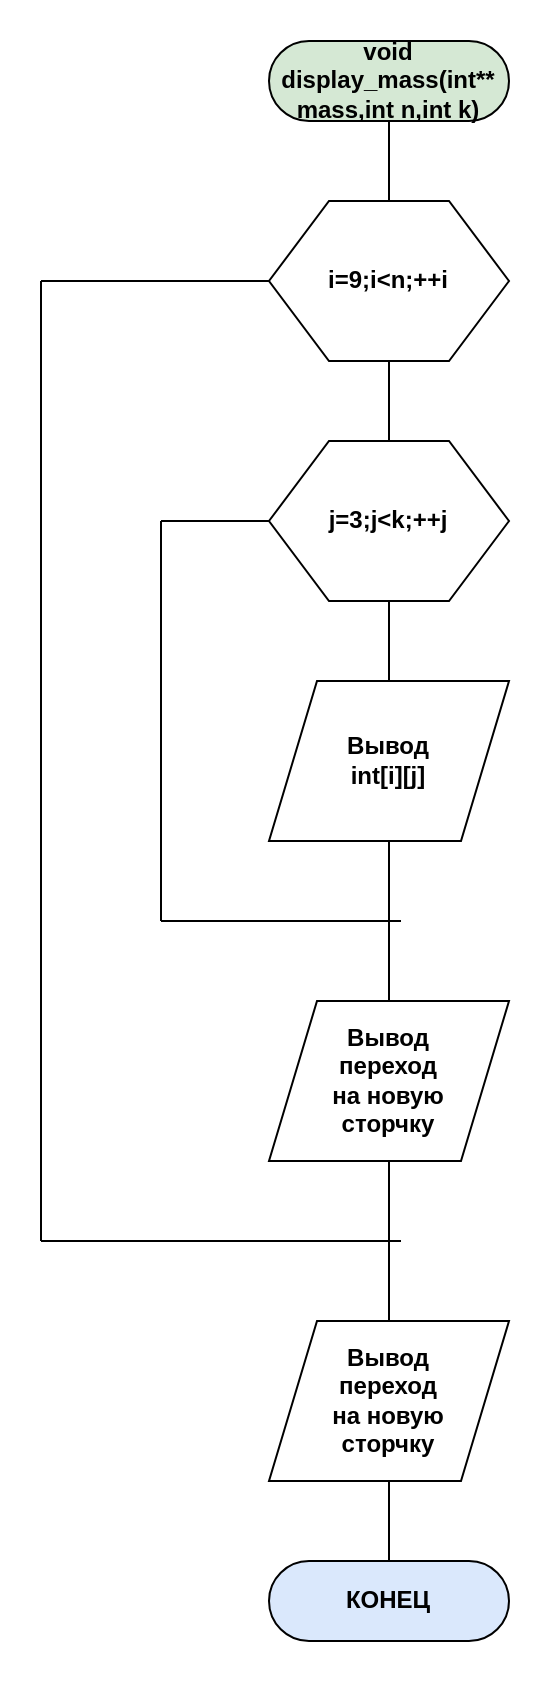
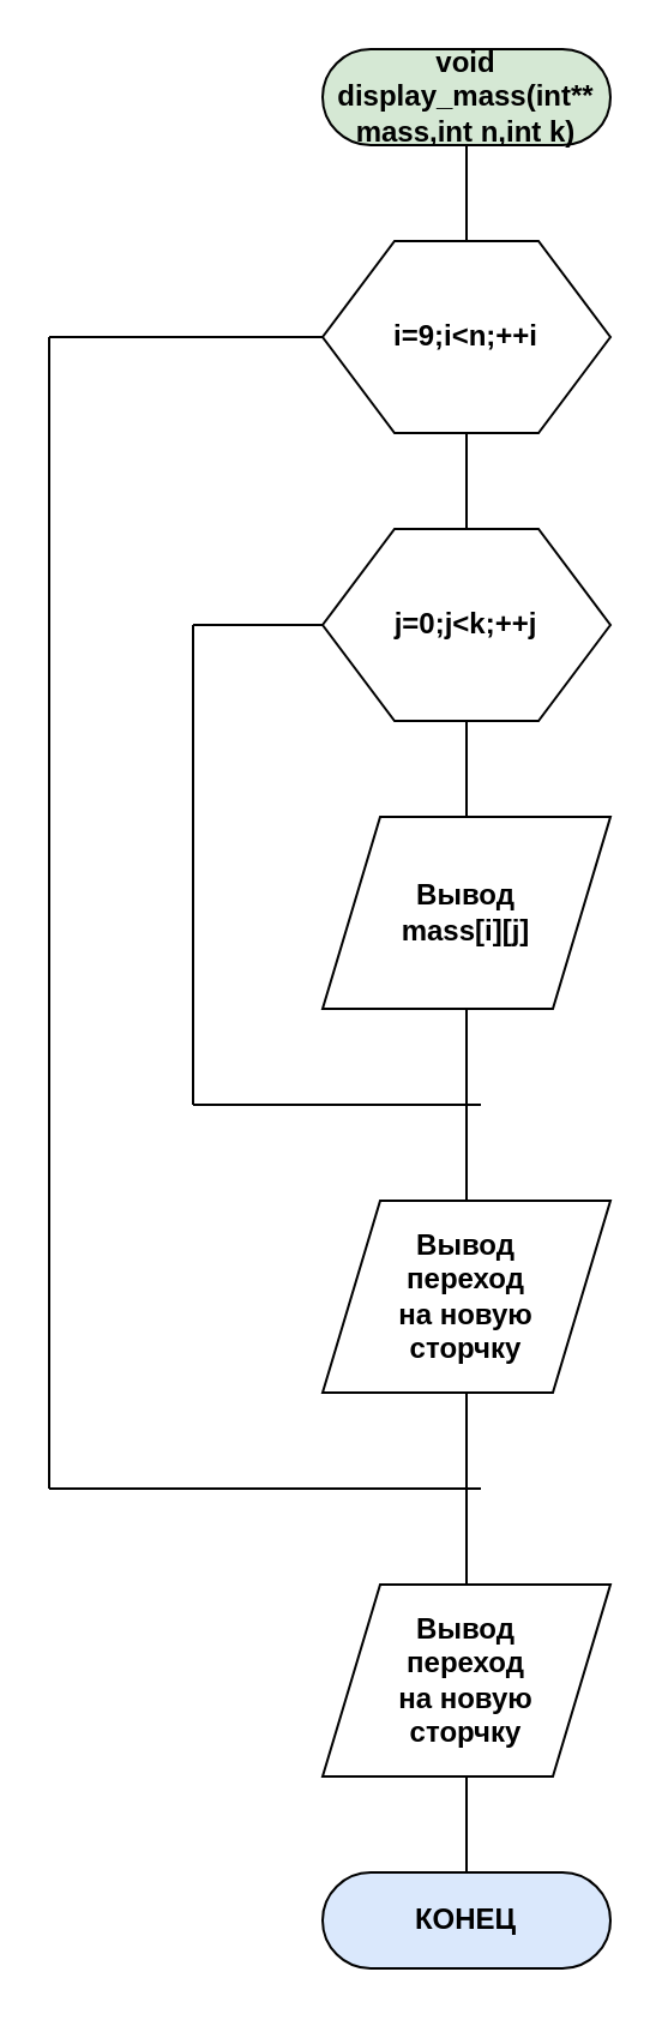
- <mxCell id="6" value="&lt;b&gt;j=3;j&amp;lt;k;++j&lt;/b&gt;" style="shape=hexagon;perimeter=hexagonPerimeter2;whiteSpace=wrap;html=1;" vertex="1" parent="1"><mxGeometry x="134" y="220" width="120" height="80" as="geometry" /></mxCell>
+ <mxCell id="6" value="&lt;b&gt;j=0;j&amp;lt;k;++j&lt;/b&gt;" style="shape=hexagon;perimeter=hexagonPerimeter2;whiteSpace=wrap;html=1;" vertex="1" parent="1"><mxGeometry x="134" y="220" width="120" height="80" as="geometry" /></mxCell>
- <mxCell id="8" value="&lt;div&gt;&lt;b&gt;Вывод&lt;/b&gt;&lt;/div&gt;&lt;div&gt;&lt;b&gt;int[i][j]&lt;/b&gt;&lt;br&gt;&lt;/div&gt;" style="shape=parallelogram;perimeter=parallelogramPerimeter;whiteSpace=wrap;html=1;" vertex="1" parent="1"><mxGeometry x="134" y="340" width="120" height="80" as="geometry" /></mxCell>
+ <mxCell id="8" value="&lt;div&gt;&lt;b&gt;Вывод&lt;/b&gt;&lt;/div&gt;&lt;div&gt;&lt;b&gt;mass[i][j]&lt;/b&gt;&lt;br&gt;&lt;/div&gt;" style="shape=parallelogram;perimeter=parallelogramPerimeter;whiteSpace=wrap;html=1;" vertex="1" parent="1"><mxGeometry x="134" y="340" width="120" height="80" as="geometry" /></mxCell>
